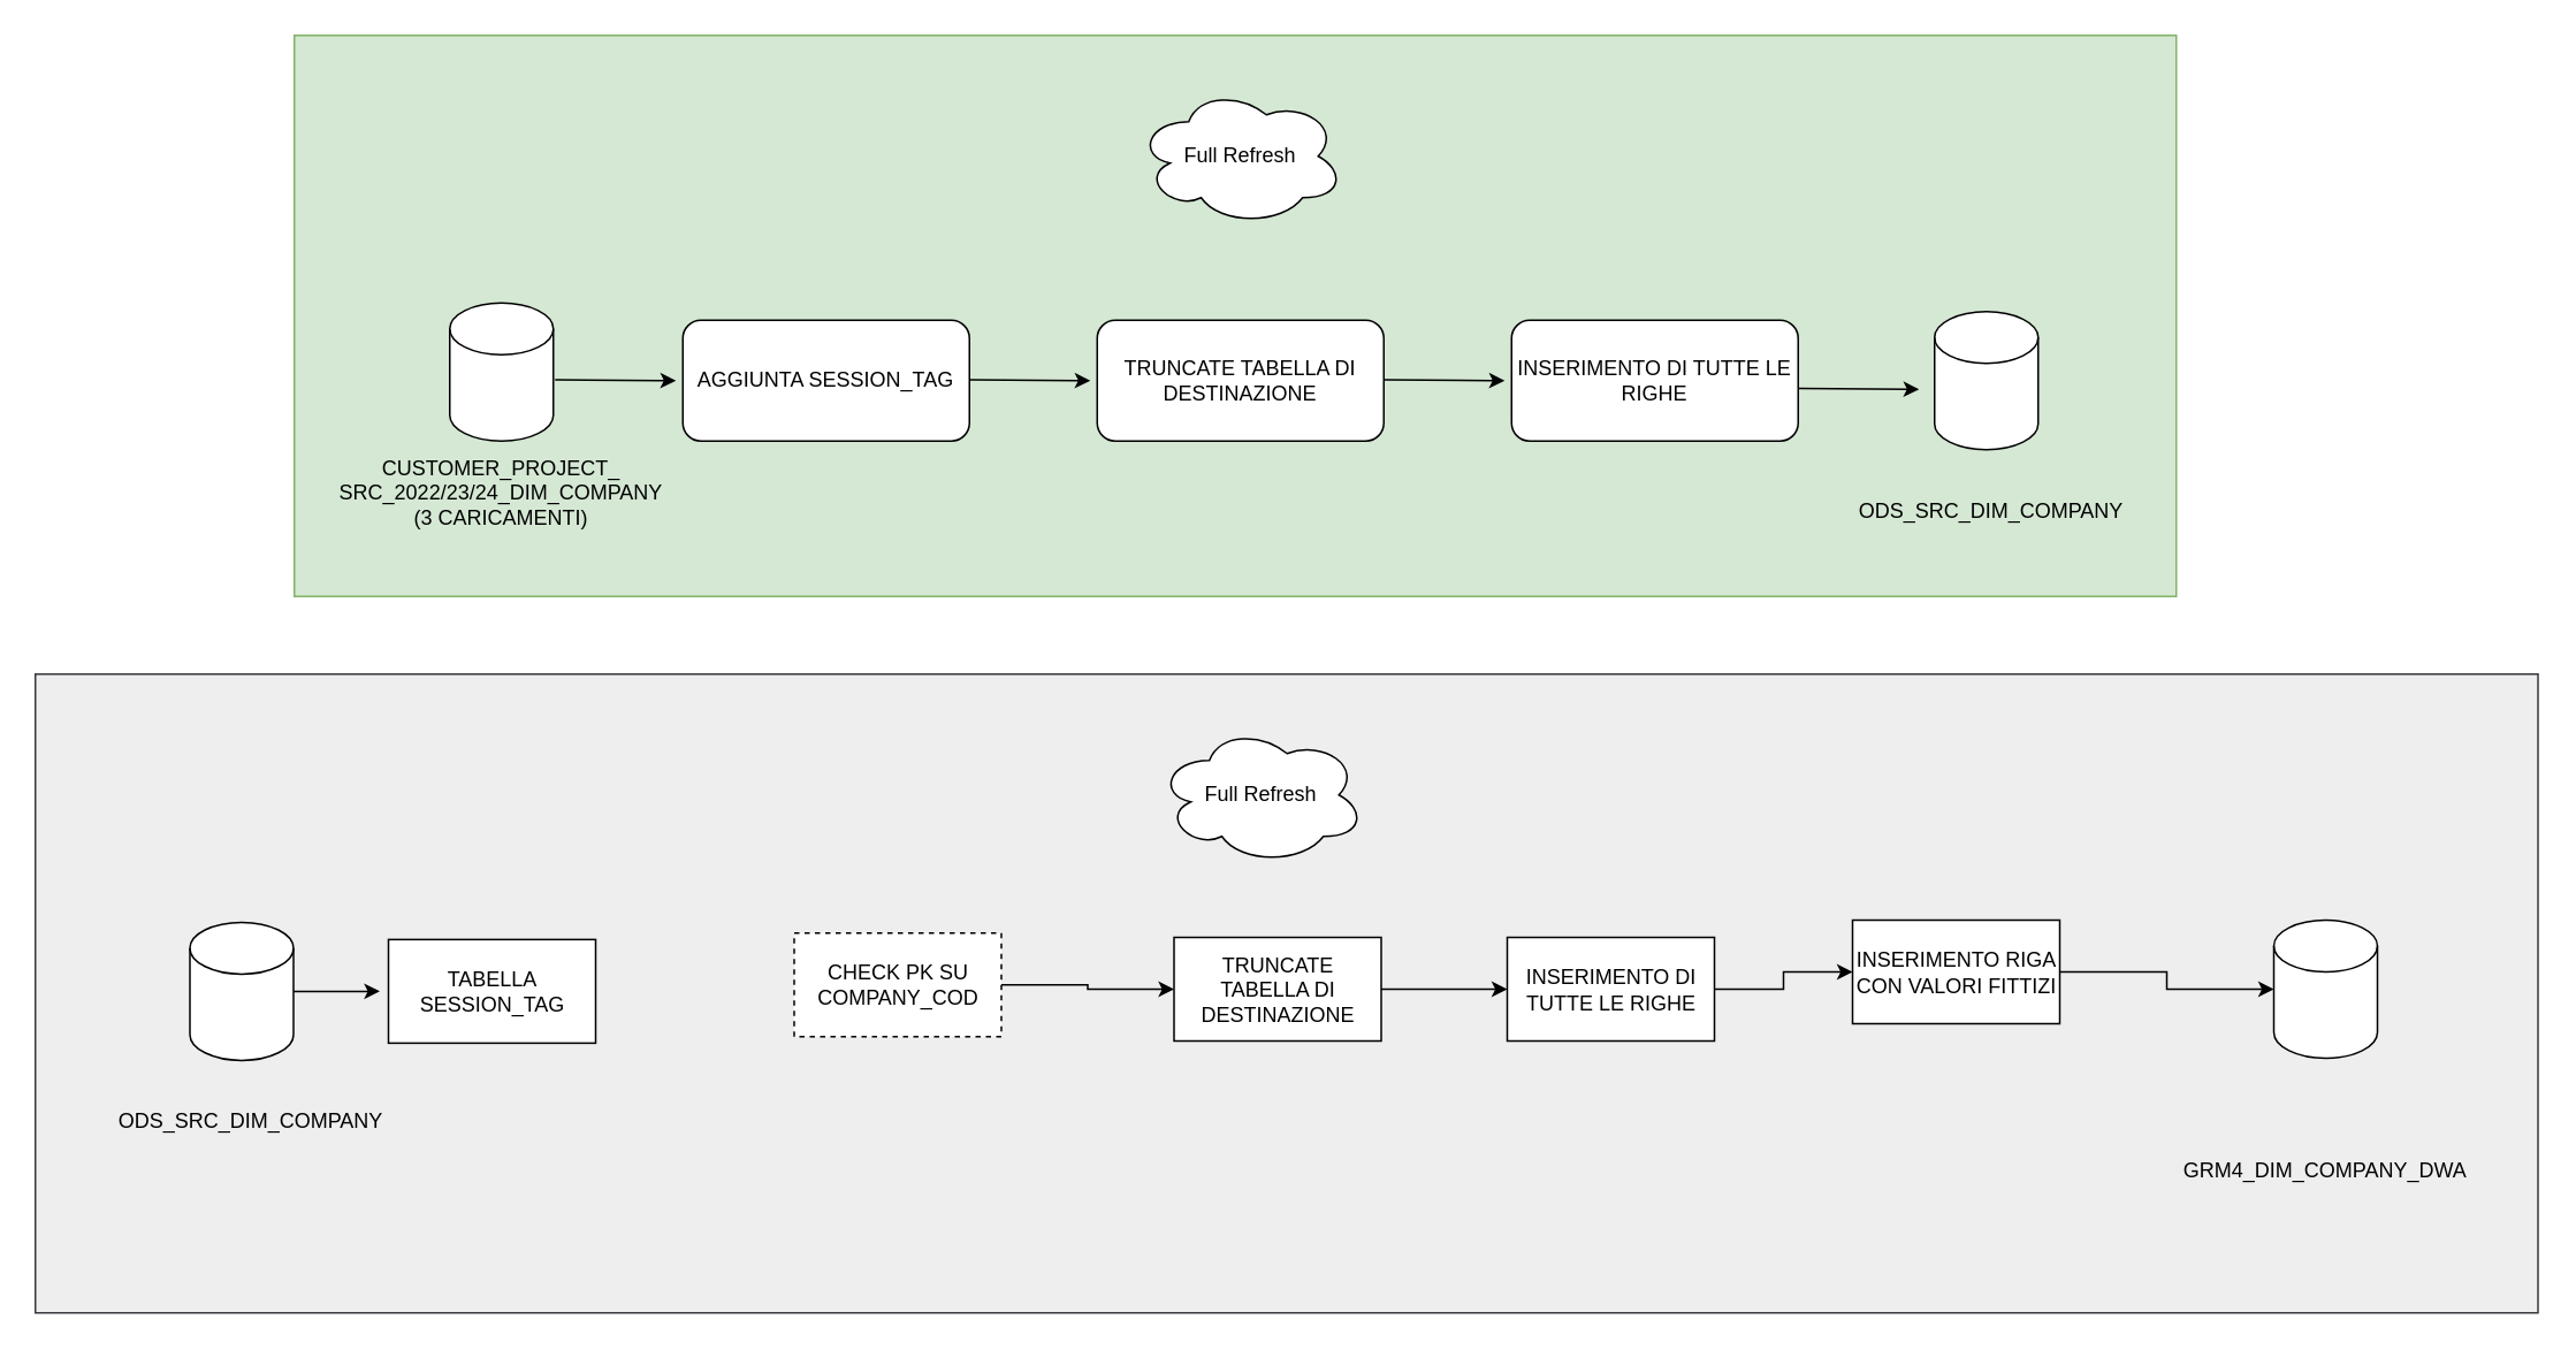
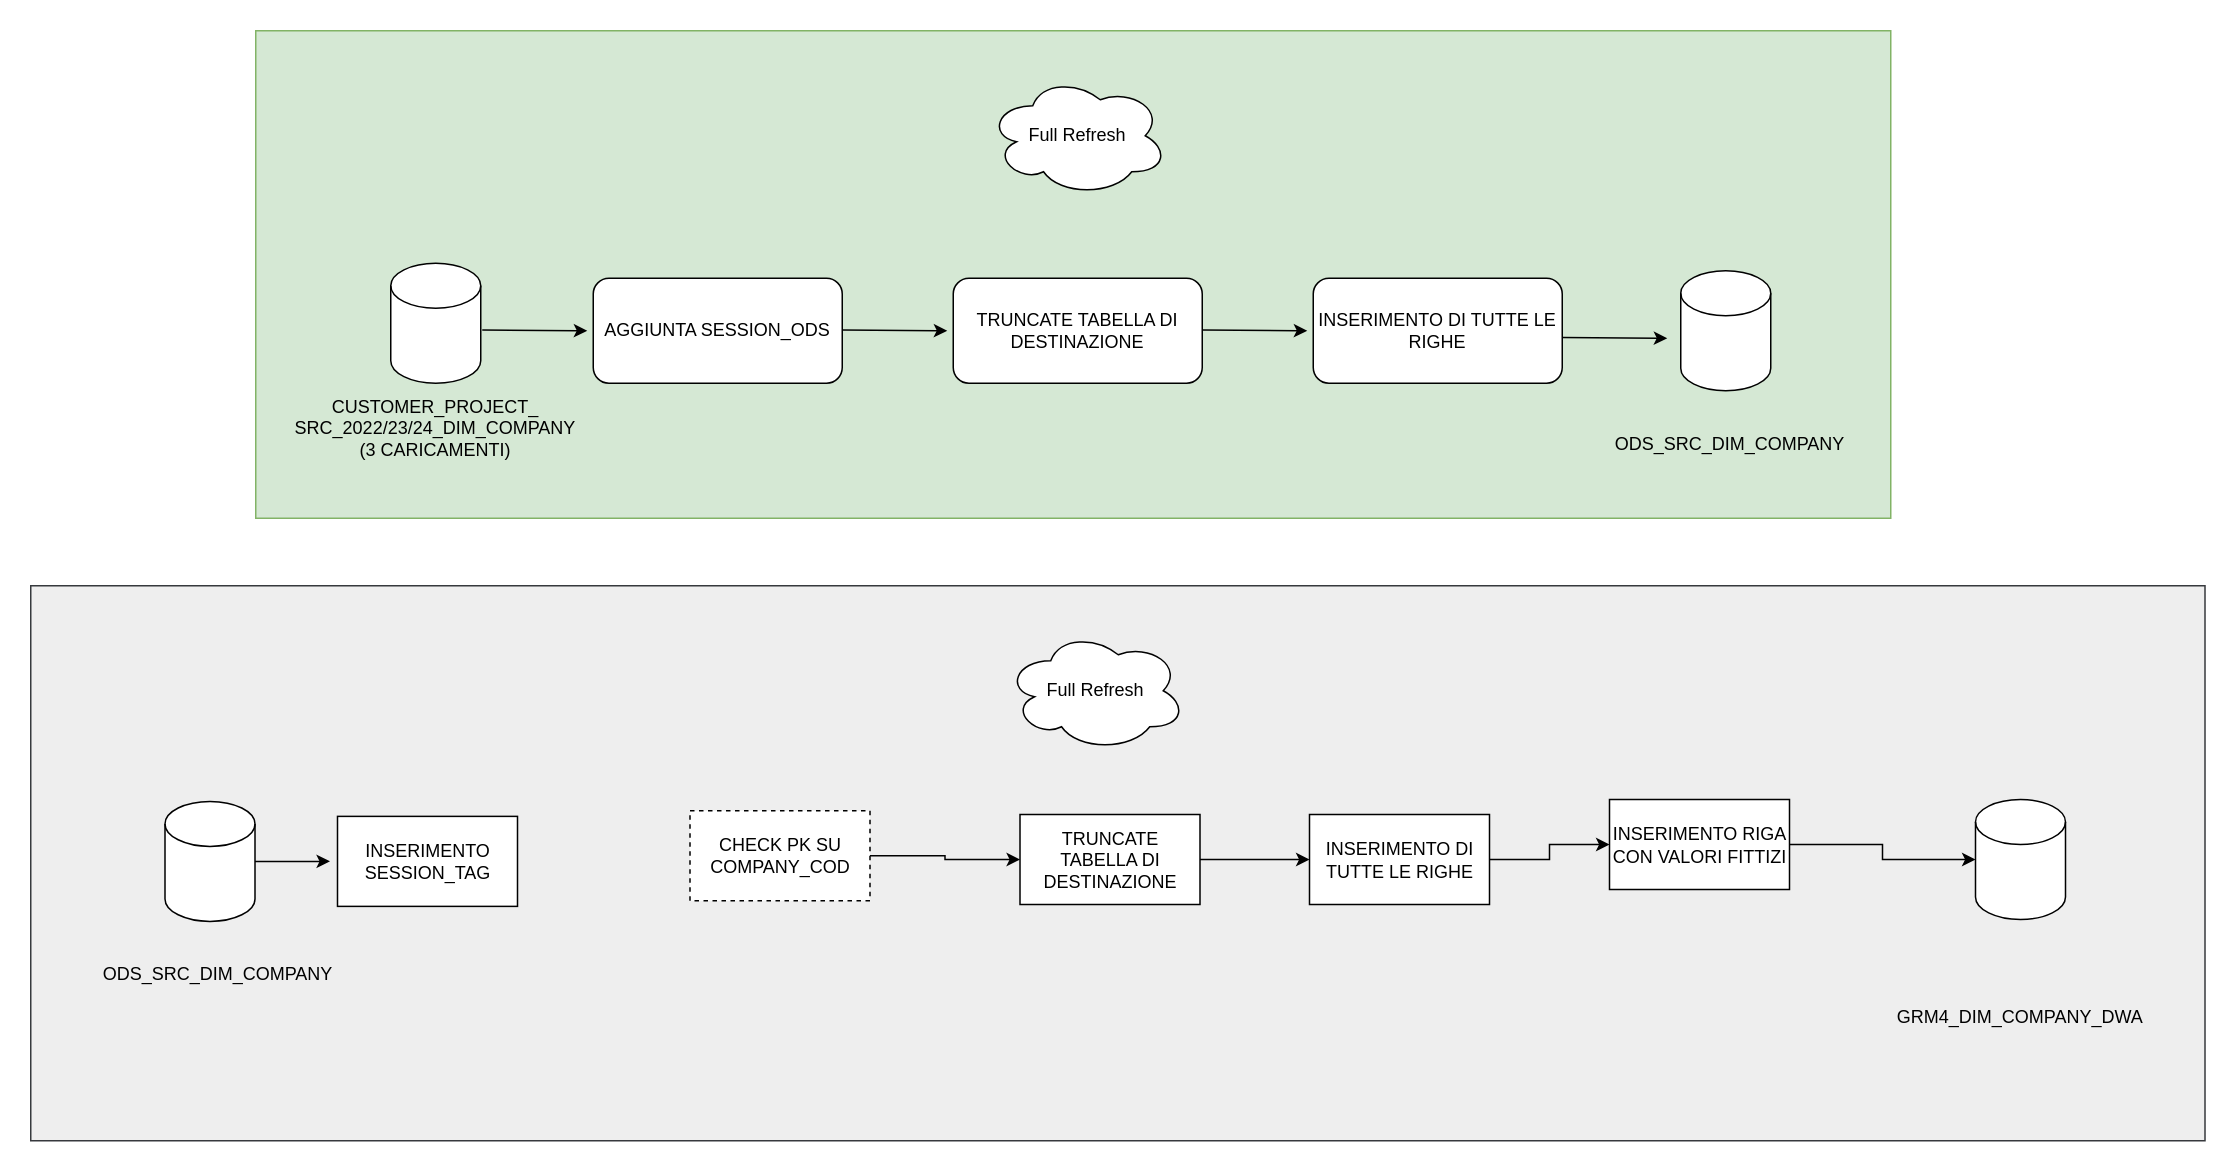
- <mxCell id="6" value="AGGIUNTA SESSION_TAG" style="rounded=1;whiteSpace=wrap;html=1;" vertex="1" parent="1"><mxGeometry x="395" y="185" width="166" height="70" as="geometry" /></mxCell>
+ <mxCell id="6" value="AGGIUNTA SESSION_ODS" style="rounded=1;whiteSpace=wrap;html=1;" vertex="1" parent="1"><mxGeometry x="395" y="185" width="166" height="70" as="geometry" /></mxCell>
- <mxCell id="19" value="TABELLA SESSION_TAG" style="whiteSpace=wrap;html=1;" vertex="1" parent="1"><mxGeometry x="224.5" y="543.75" width="120" height="60" as="geometry" /></mxCell>
+ <mxCell id="19" value="INSERIMENTO SESSION_TAG" style="whiteSpace=wrap;html=1;" vertex="1" parent="1"><mxGeometry x="224.5" y="543.75" width="120" height="60" as="geometry" /></mxCell>
